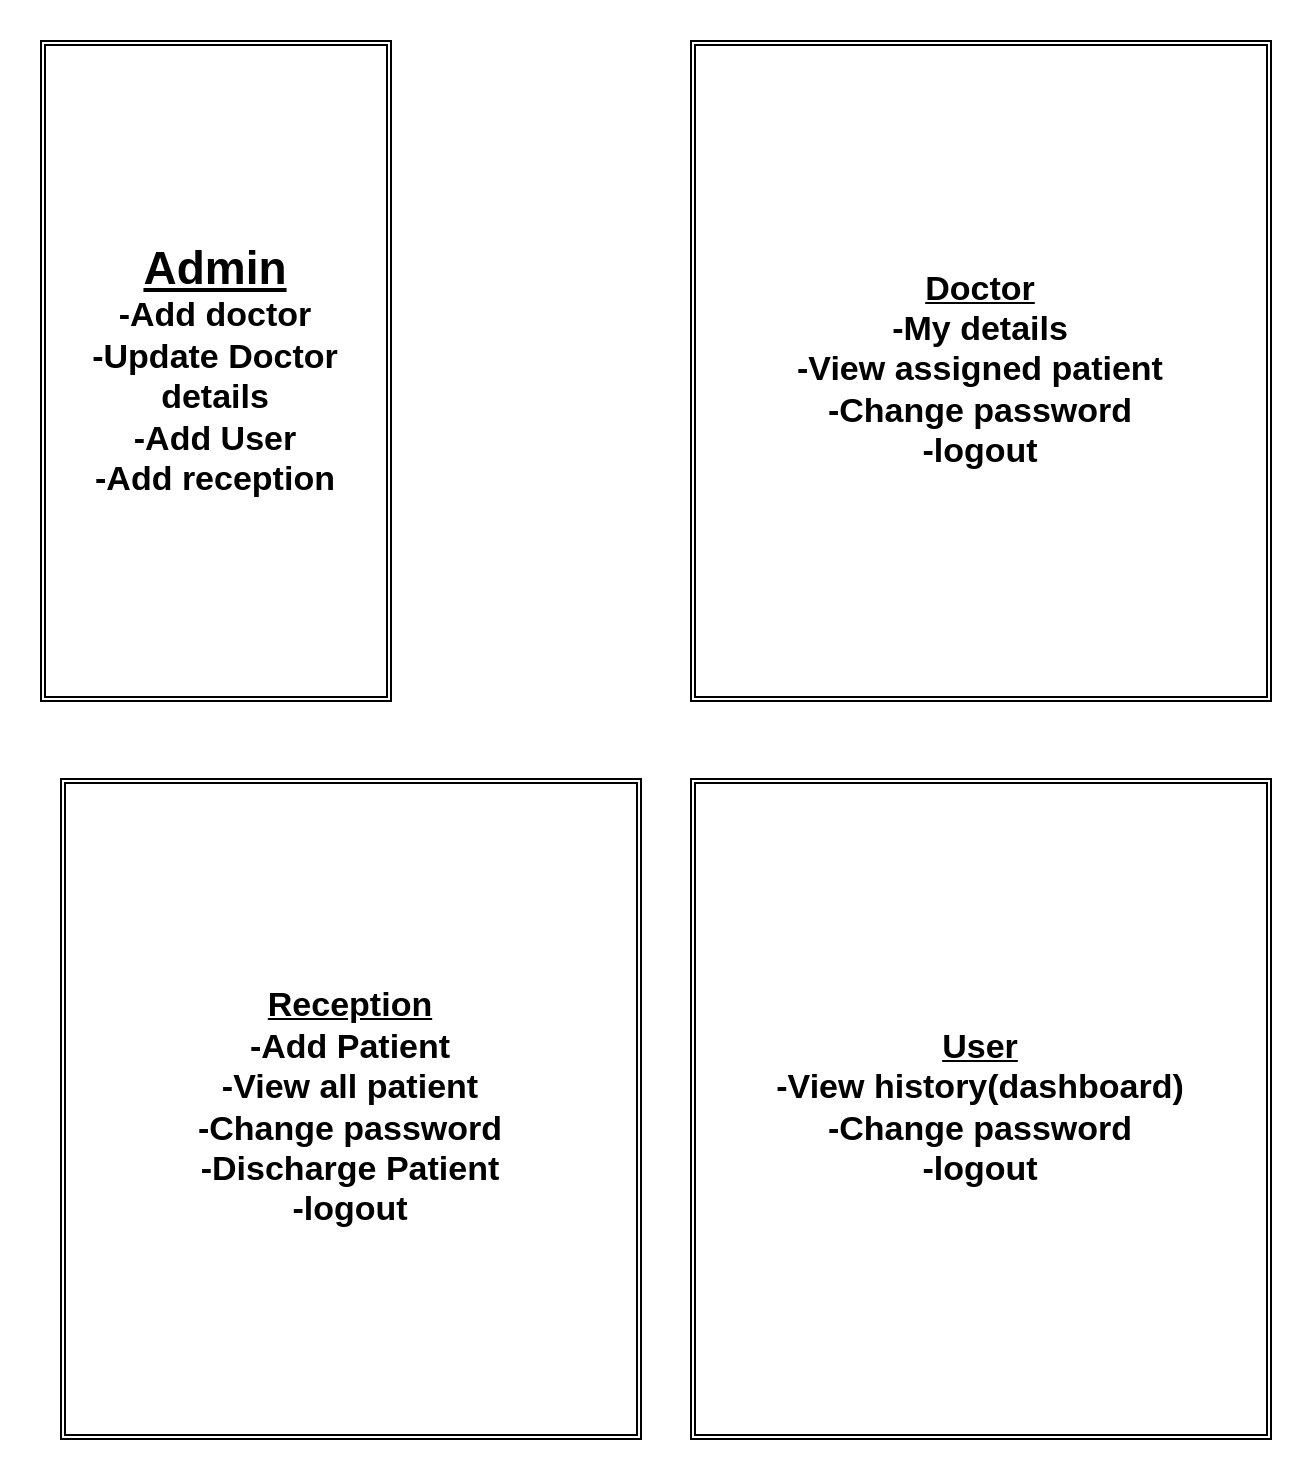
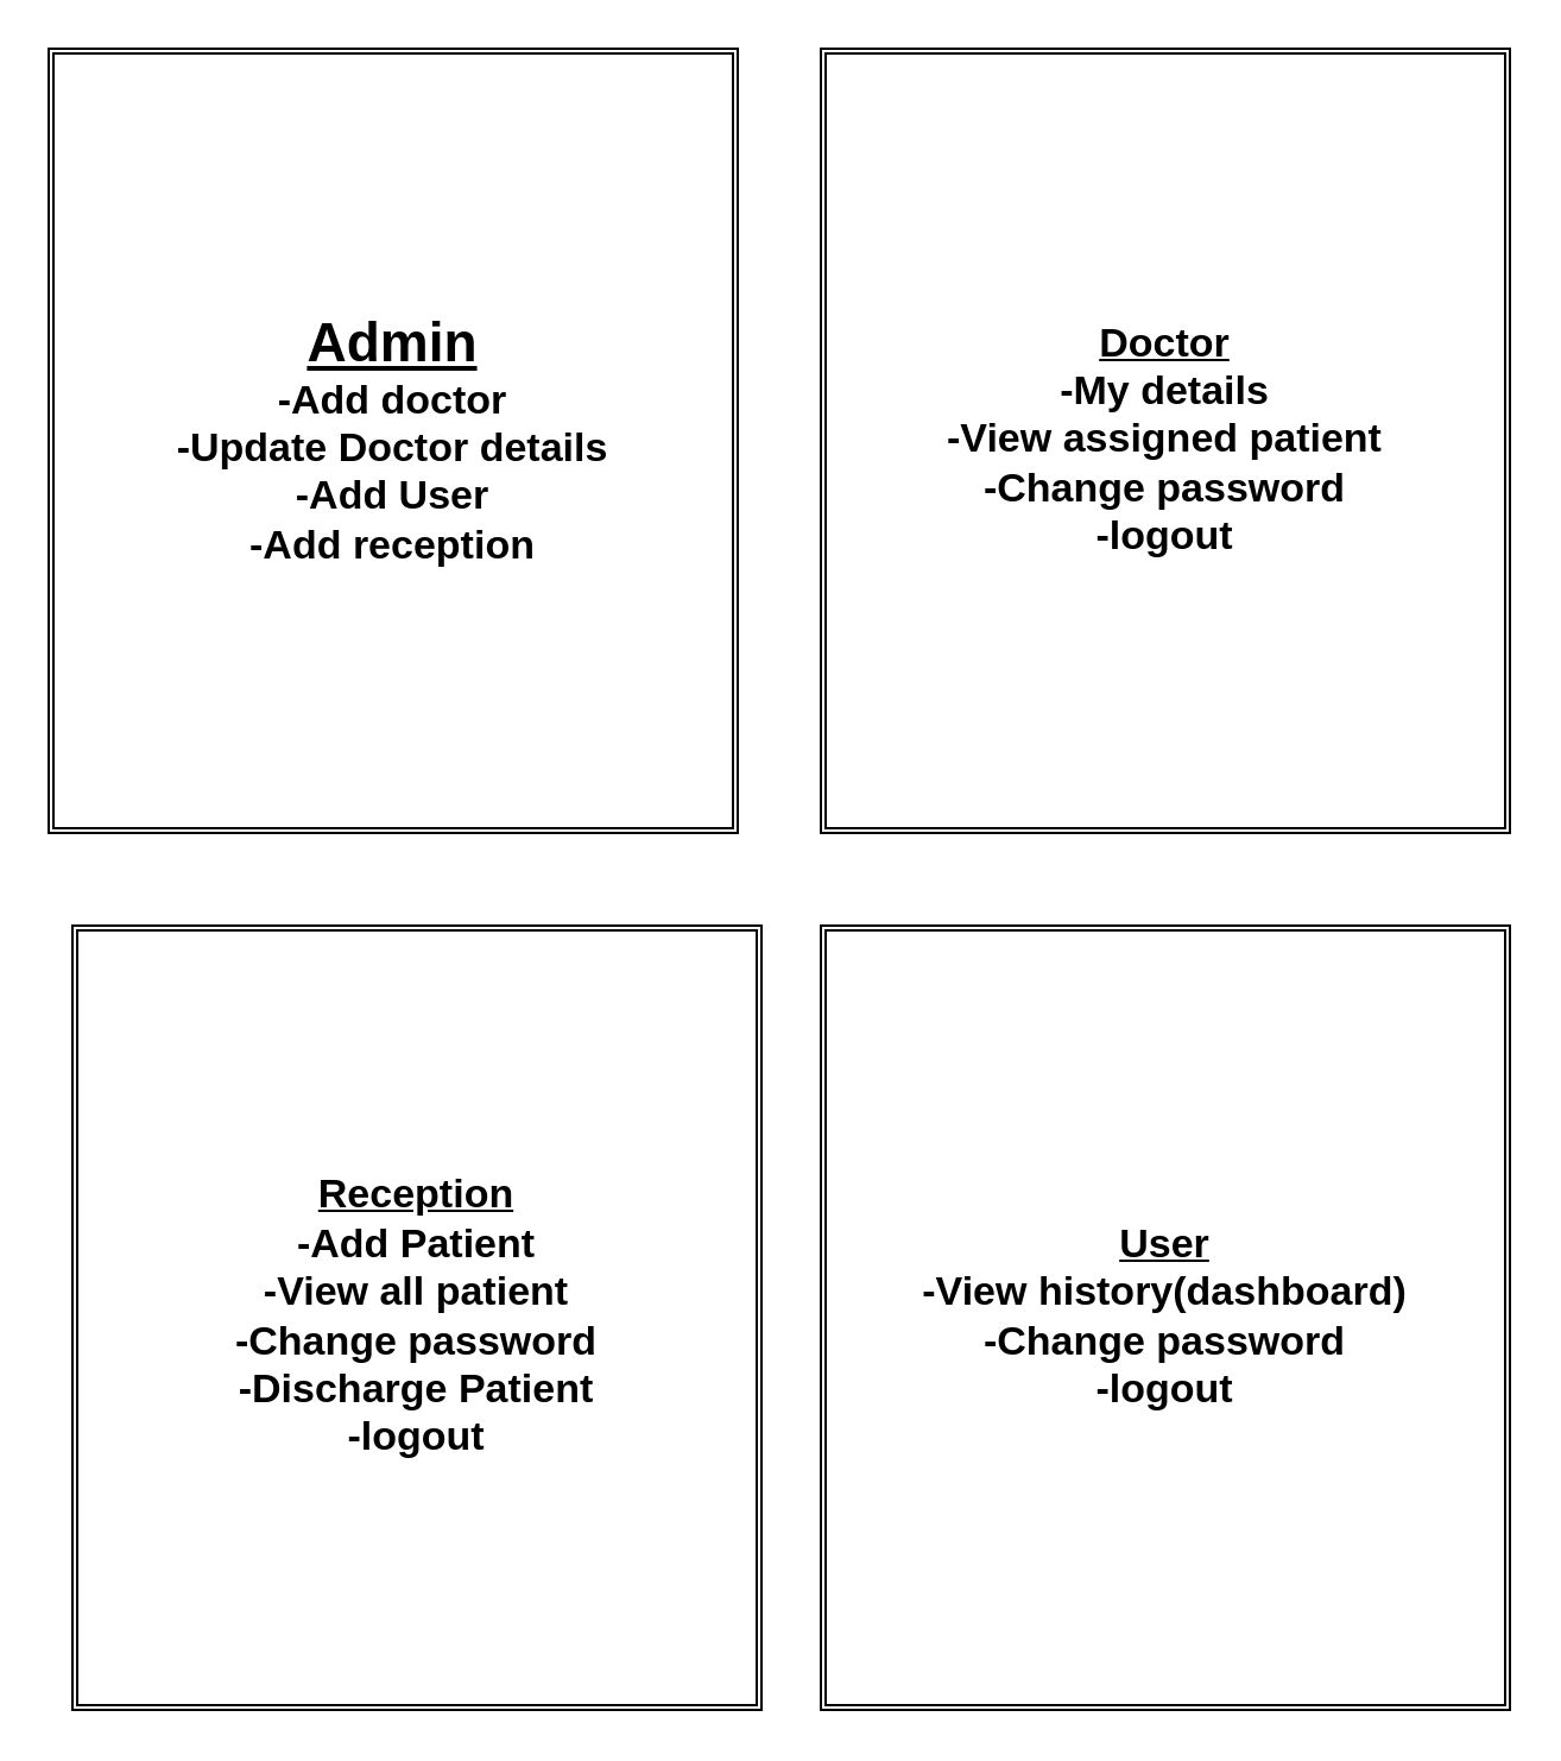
- <mxCell id="2" value="&lt;span style=&quot;font-size: 23px;&quot;&gt;&lt;u&gt;Admin&lt;/u&gt;&lt;/span&gt;&lt;div&gt;&lt;font style=&quot;font-size: 17px;&quot;&gt;-Add doctor&lt;/font&gt;&lt;/div&gt;&lt;div&gt;&lt;font style=&quot;font-size: 17px;&quot;&gt;-Update Doctor details&lt;/font&gt;&lt;/div&gt;&lt;div&gt;&lt;font style=&quot;font-size: 17px;&quot;&gt;-Add User&lt;/font&gt;&lt;/div&gt;&lt;div&gt;&lt;font style=&quot;font-size: 17px;&quot;&gt;-Add reception&lt;/font&gt;&lt;/div&gt;" style="shape=ext;double=1;rounded=0;whiteSpace=wrap;html=1;fontStyle=1" parent="1" vertex="1"><mxGeometry x="20" y="20" width="175" height="330" as="geometry" /></mxCell>
+ <mxCell id="2" value="&lt;span style=&quot;font-size: 23px;&quot;&gt;&lt;u&gt;Admin&lt;/u&gt;&lt;/span&gt;&lt;div&gt;&lt;font style=&quot;font-size: 17px;&quot;&gt;-Add doctor&lt;/font&gt;&lt;/div&gt;&lt;div&gt;&lt;font style=&quot;font-size: 17px;&quot;&gt;-Update Doctor details&lt;/font&gt;&lt;/div&gt;&lt;div&gt;&lt;font style=&quot;font-size: 17px;&quot;&gt;-Add User&lt;/font&gt;&lt;/div&gt;&lt;div&gt;&lt;font style=&quot;font-size: 17px;&quot;&gt;-Add reception&lt;/font&gt;&lt;/div&gt;" style="shape=ext;double=1;rounded=0;whiteSpace=wrap;html=1;fontStyle=1" parent="1" vertex="1"><mxGeometry x="20" y="20" width="290" height="330" as="geometry" /></mxCell>
